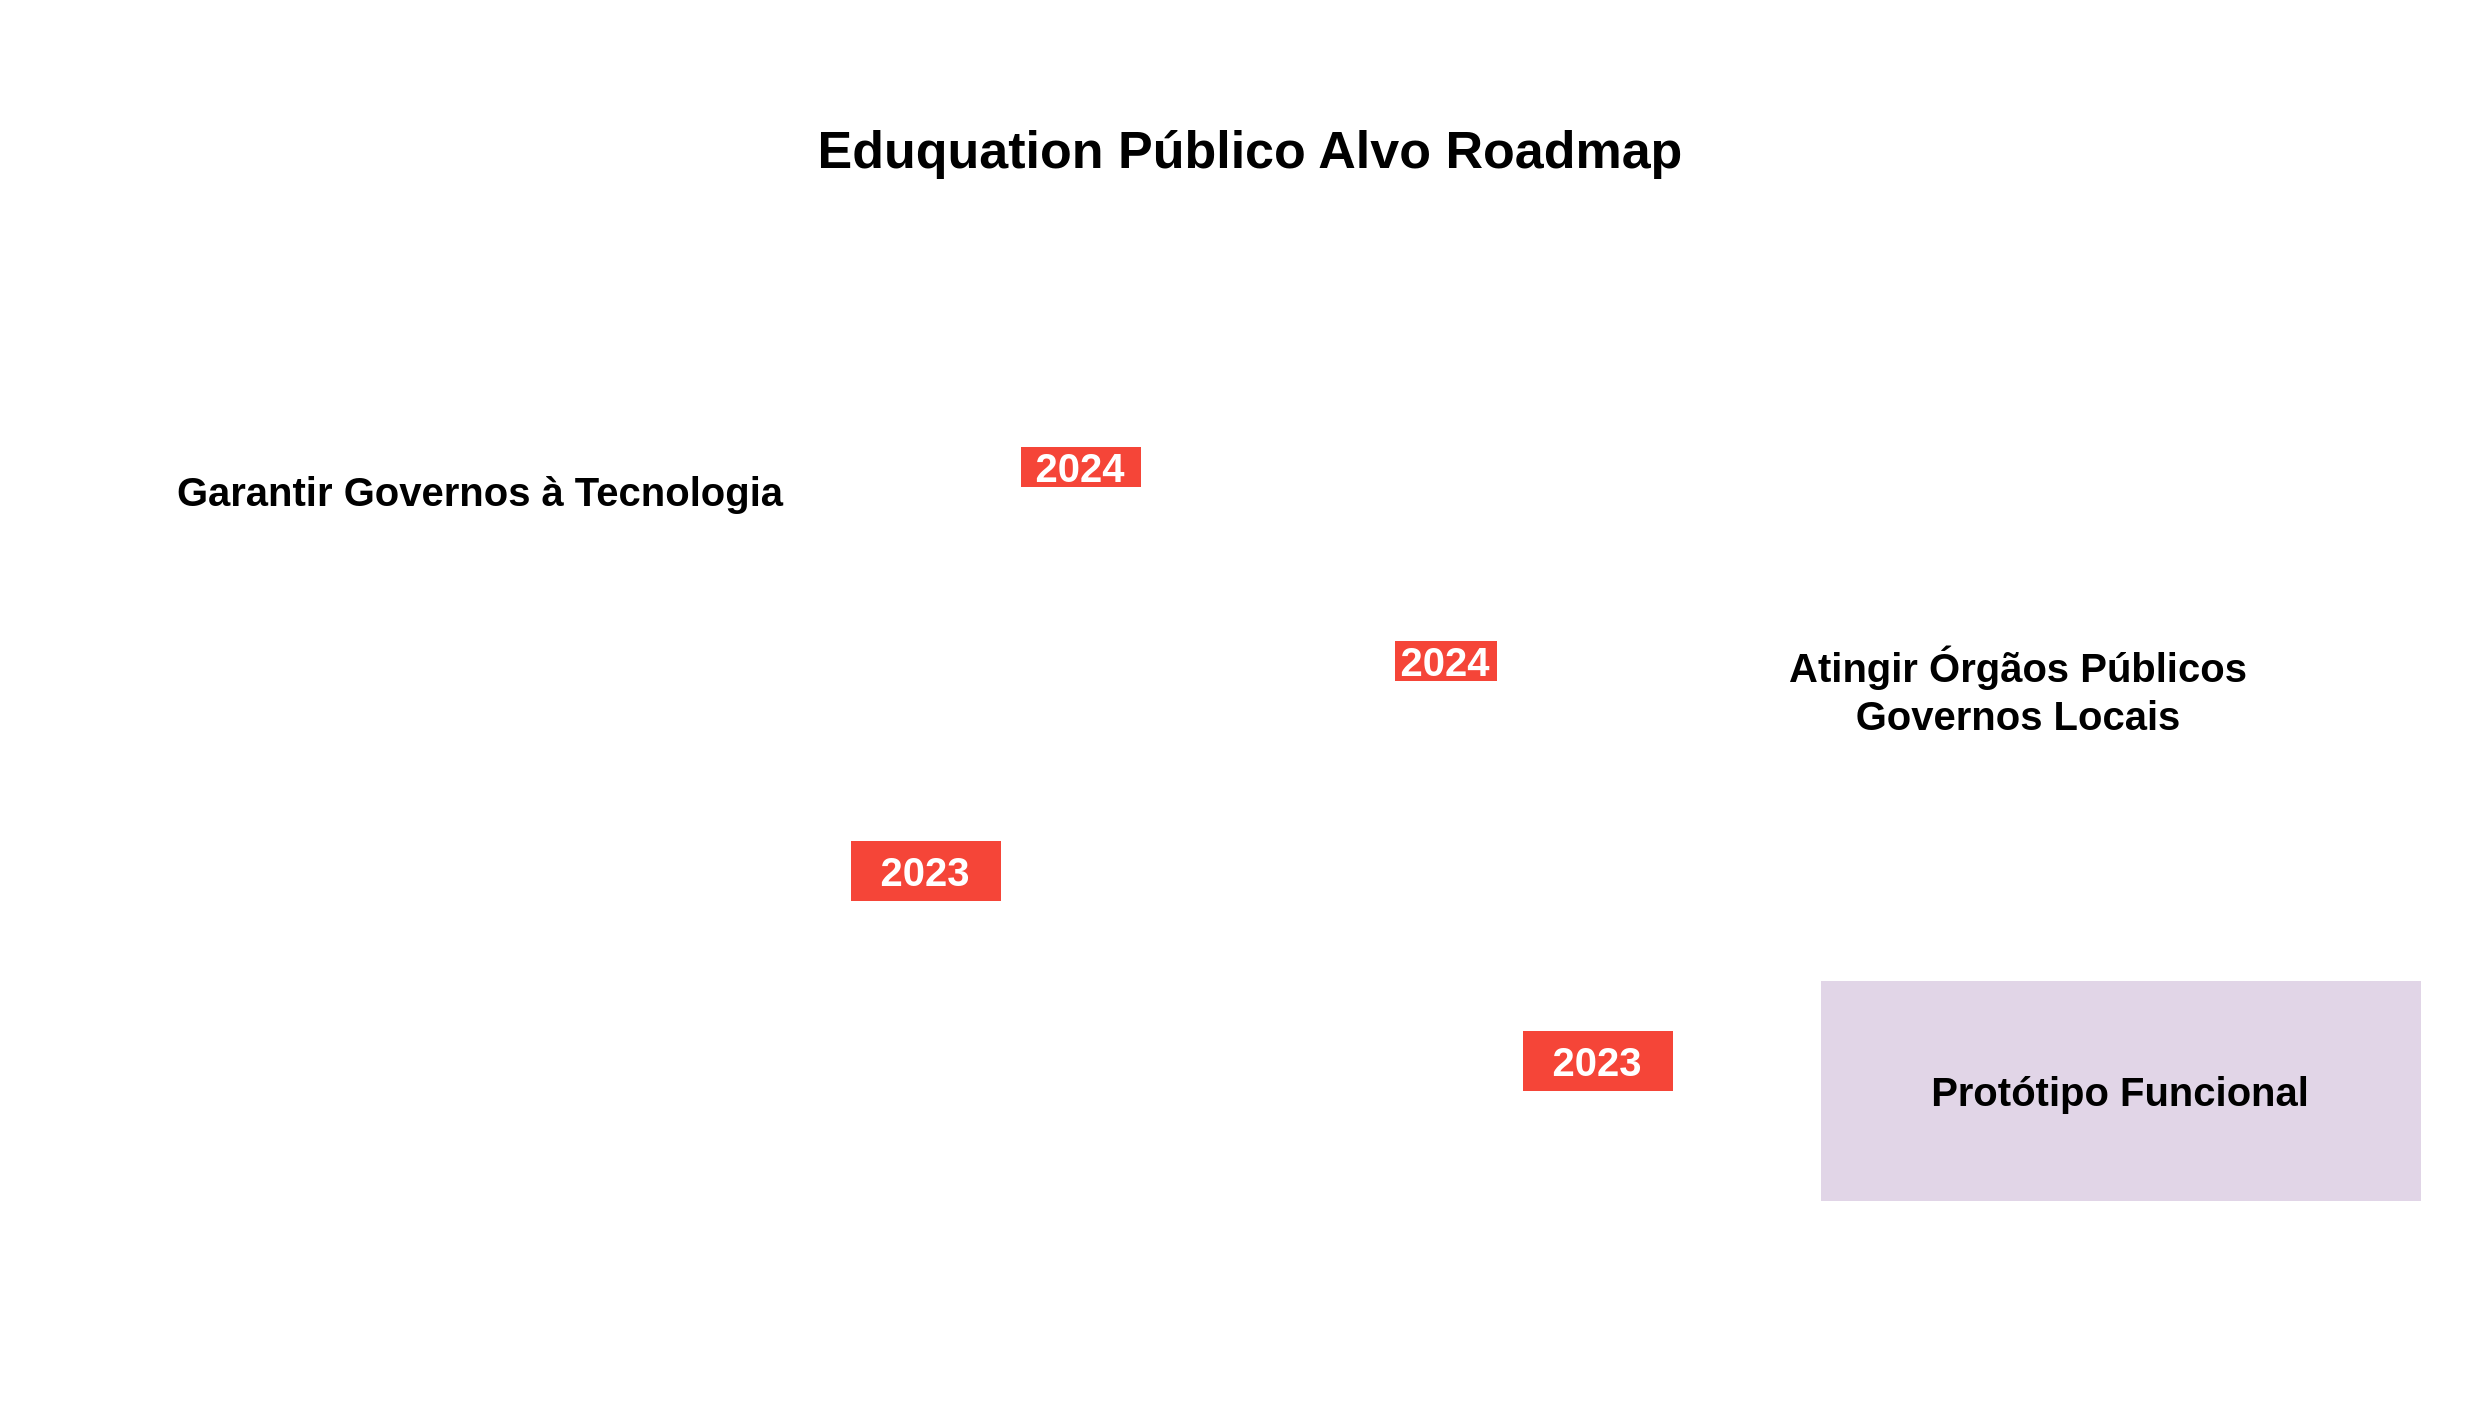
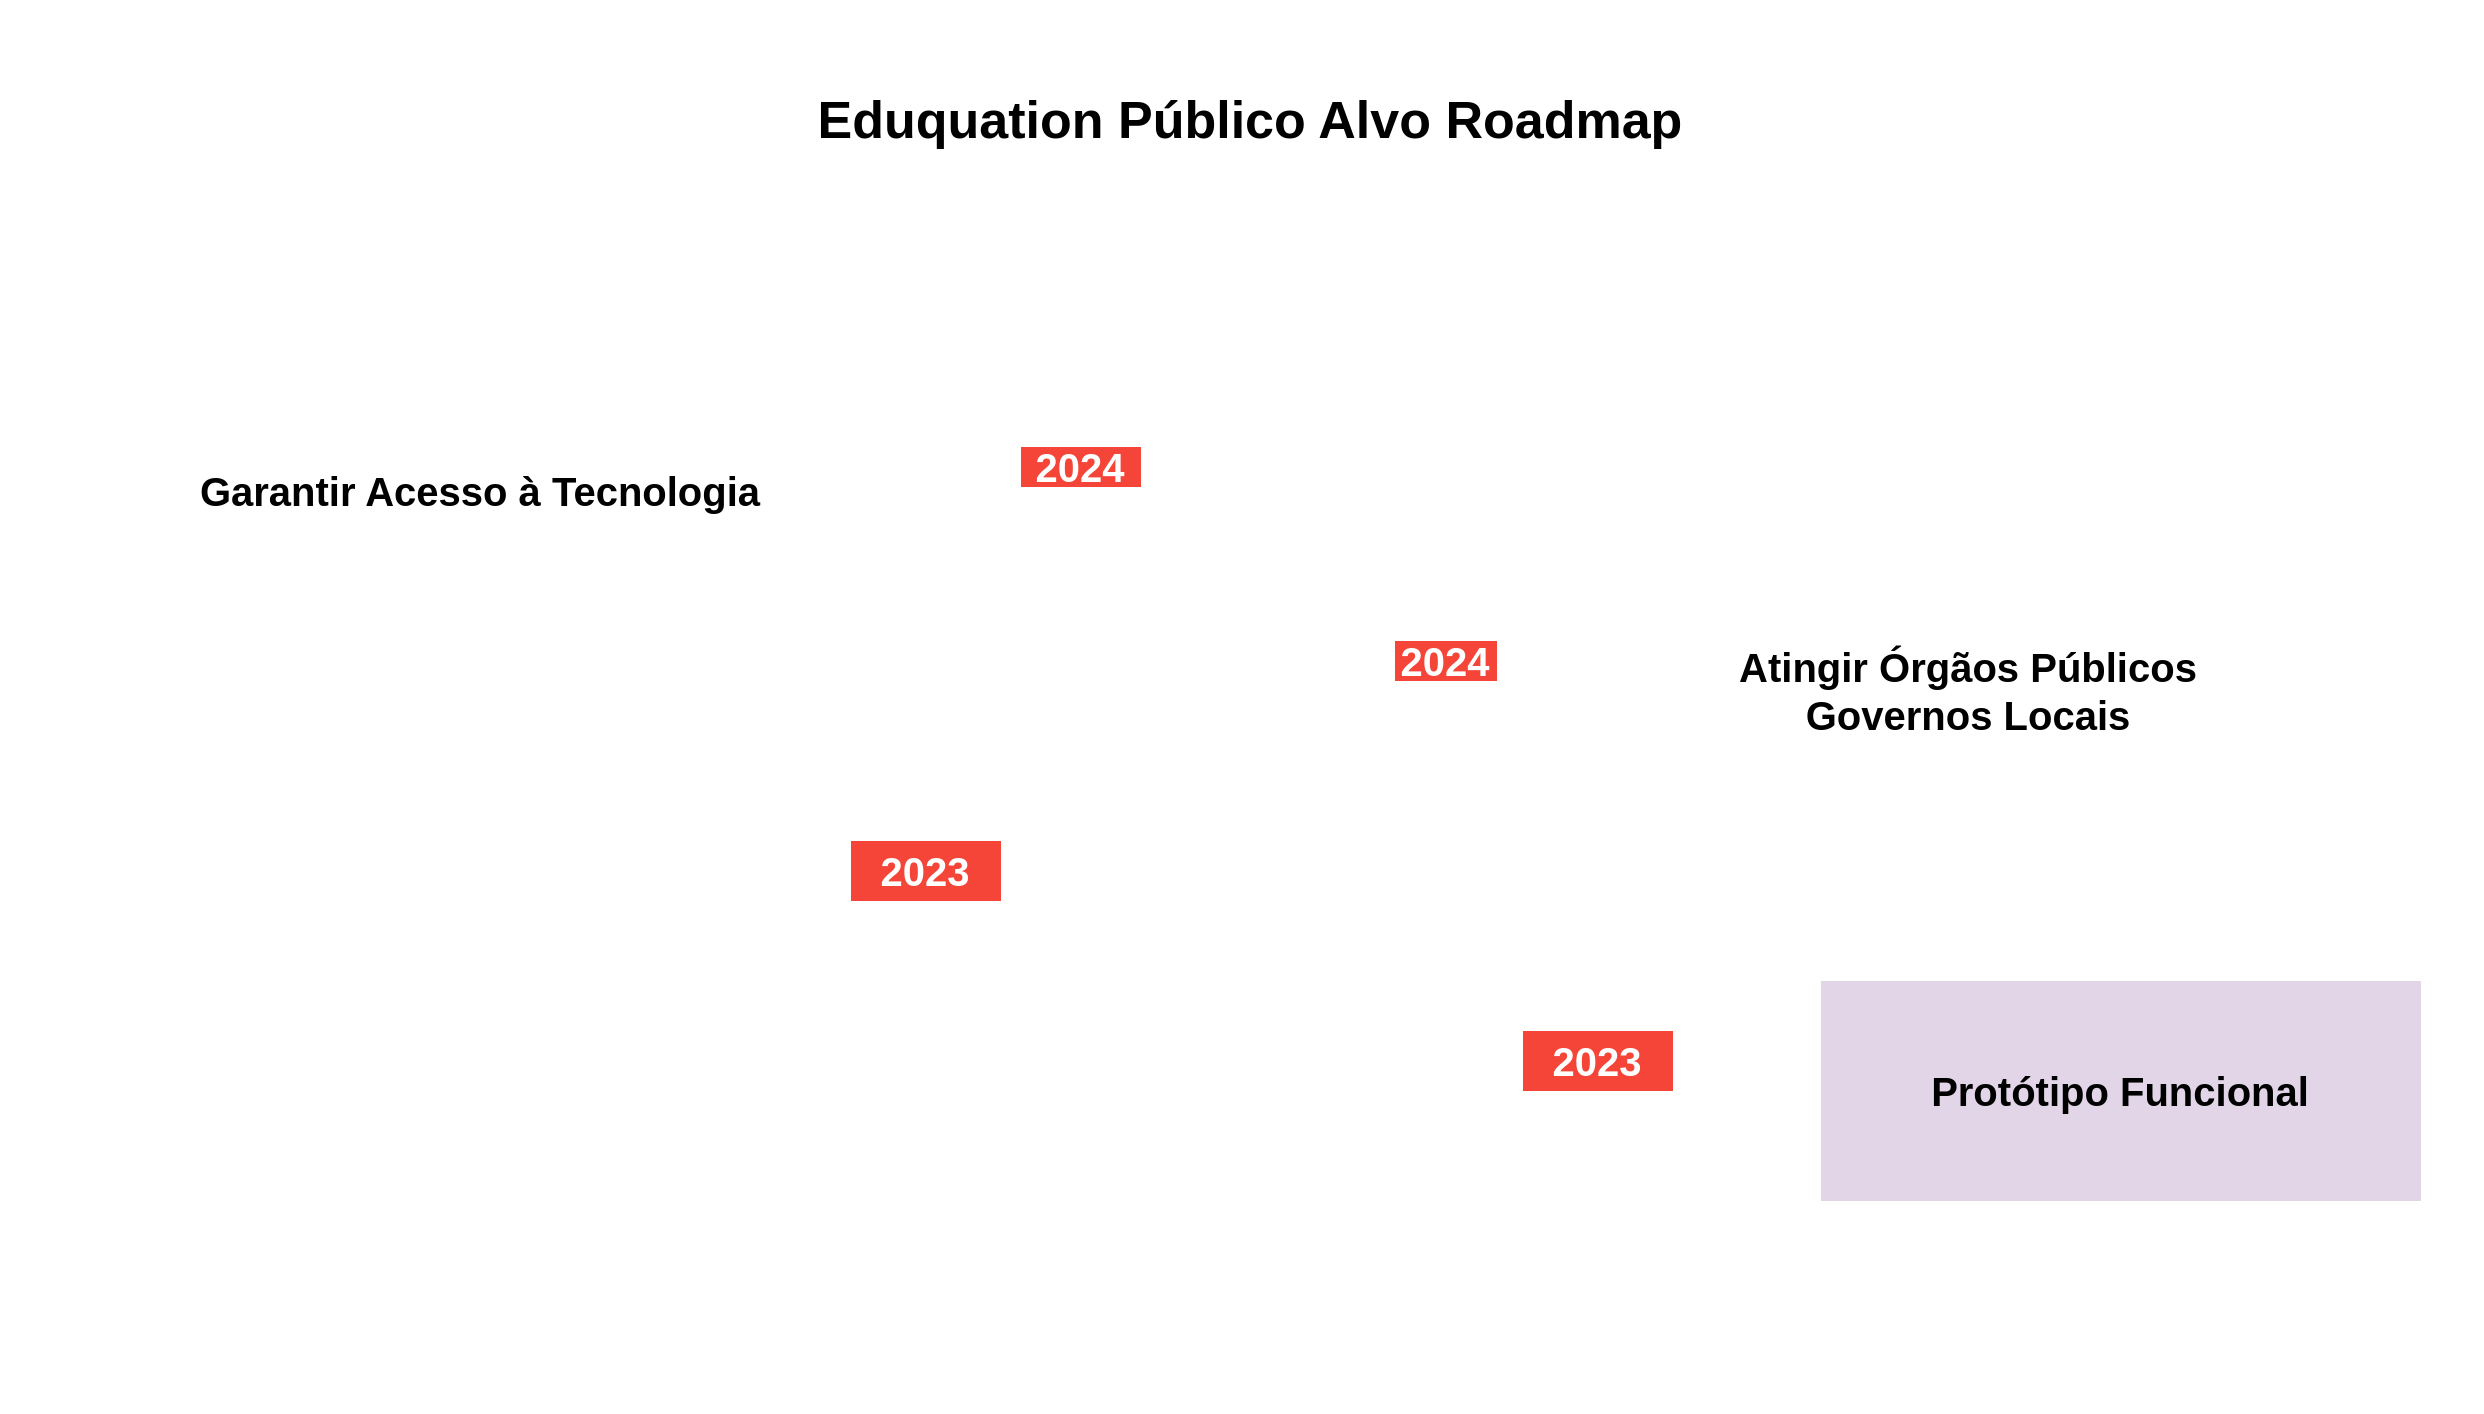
- <mxCell id="6" value="&lt;b style=&quot;border-color: var(--border-color); text-align: left;&quot;&gt;&lt;font style=&quot;border-color: var(--border-color); font-size: 26px;&quot;&gt;Eduquation Público Alvo Roadmap&lt;/font&gt;&lt;/b&gt;" style="rounded=0;whiteSpace=wrap;html=1;strokeColor=none;" vertex="1" parent="1"><mxGeometry x="320" y="35" width="610" height="80" as="geometry" /></mxCell>
+ <mxCell id="6" value="&lt;b style=&quot;border-color: var(--border-color); text-align: left;&quot;&gt;&lt;font style=&quot;border-color: var(--border-color); font-size: 26px;&quot;&gt;Eduquation Público Alvo Roadmap&lt;/font&gt;&lt;/b&gt;" style="rounded=0;whiteSpace=wrap;html=1;strokeColor=none;" vertex="1" parent="1"><mxGeometry x="320" y="20" width="610" height="80" as="geometry" /></mxCell>
- <mxCell id="5" value="&lt;b style=&quot;border-color: var(--border-color); text-align: left;&quot;&gt;&lt;font style=&quot;border-color: var(--border-color); font-size: 20px;&quot;&gt;Garantir Governos à Tecnologia&lt;/font&gt;&lt;/b&gt;" style="rounded=0;whiteSpace=wrap;html=1;strokeColor=none;" vertex="1" parent="1"><mxGeometry x="80" y="190" width="320" height="110" as="geometry" /></mxCell>
+ <mxCell id="5" value="&lt;b style=&quot;border-color: var(--border-color); text-align: left;&quot;&gt;&lt;font style=&quot;border-color: var(--border-color); font-size: 20px;&quot;&gt;Garantir Acesso à Tecnologia&lt;/font&gt;&lt;/b&gt;" style="rounded=0;whiteSpace=wrap;html=1;strokeColor=none;" vertex="1" parent="1"><mxGeometry x="80" y="190" width="320" height="110" as="geometry" /></mxCell>
- <mxCell id="4" value="&lt;b style=&quot;border-color: var(--border-color); text-align: left;&quot;&gt;&lt;font style=&quot;border-color: var(--border-color); font-size: 20px;&quot;&gt;Atingir Órgãos Públicos Governos Locais&lt;/font&gt;&lt;/b&gt;" style="rounded=0;whiteSpace=wrap;html=1;strokeColor=none;" vertex="1" parent="1"><mxGeometry x="849" y="290" width="320" height="110" as="geometry" /></mxCell>
+ <mxCell id="4" value="&lt;b style=&quot;border-color: var(--border-color); text-align: left;&quot;&gt;&lt;font style=&quot;border-color: var(--border-color); font-size: 20px;&quot;&gt;Atingir Órgãos Públicos Governos Locais&lt;/font&gt;&lt;/b&gt;" style="rounded=0;whiteSpace=wrap;html=1;strokeColor=none;" vertex="1" parent="1"><mxGeometry x="824" y="290" width="320" height="110" as="geometry" /></mxCell>
